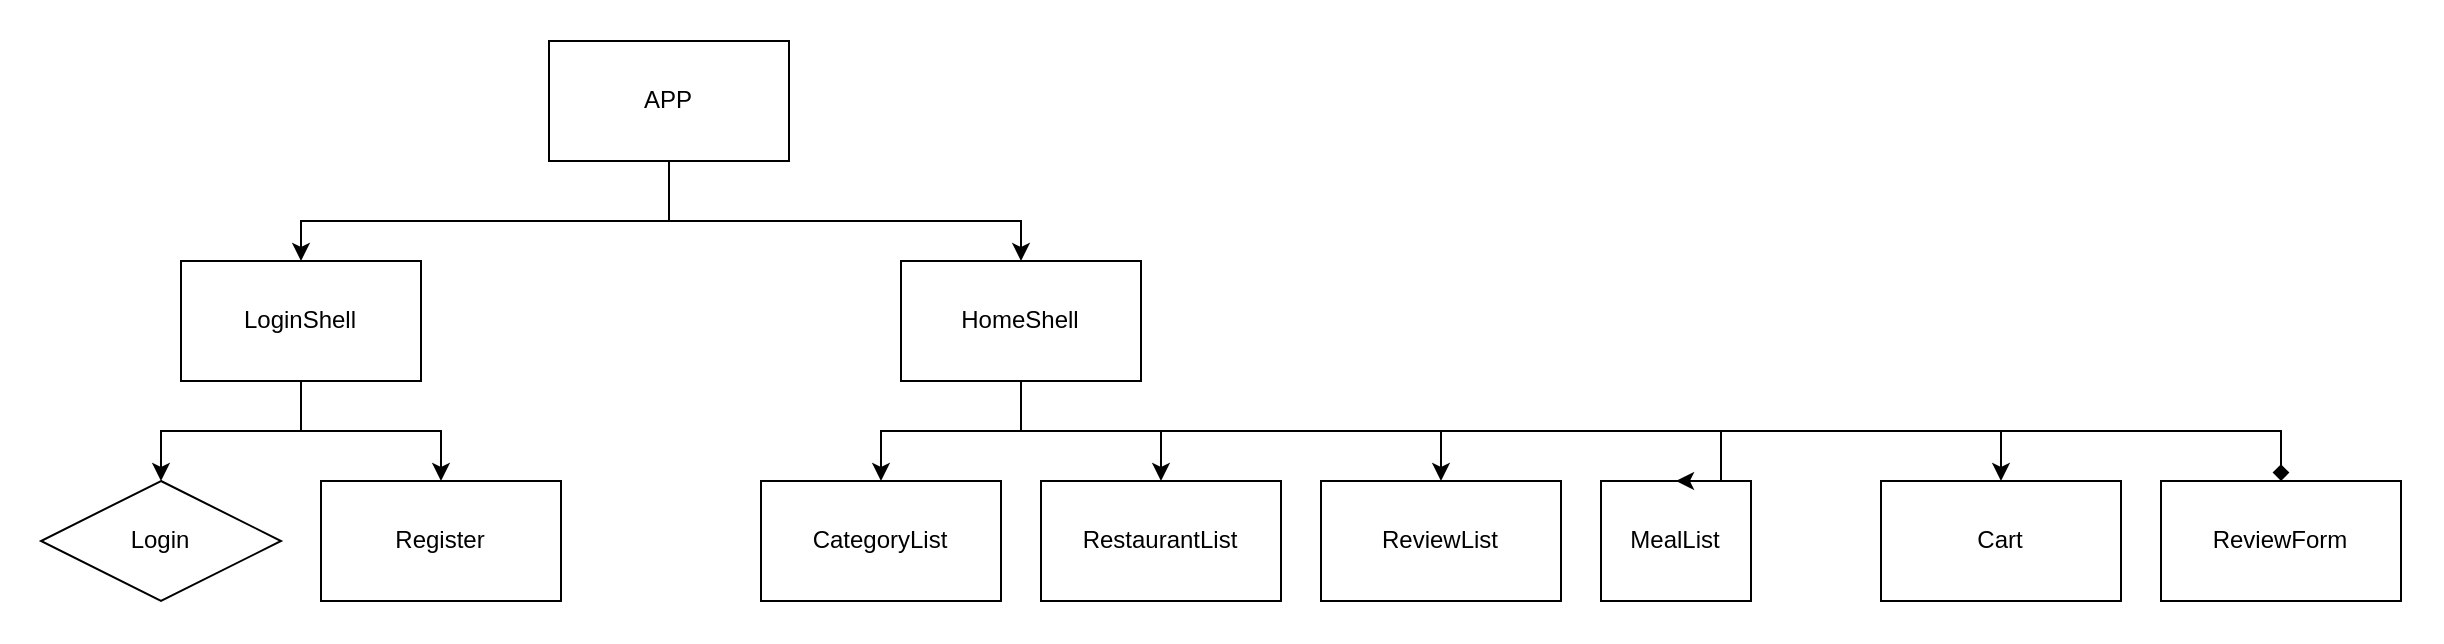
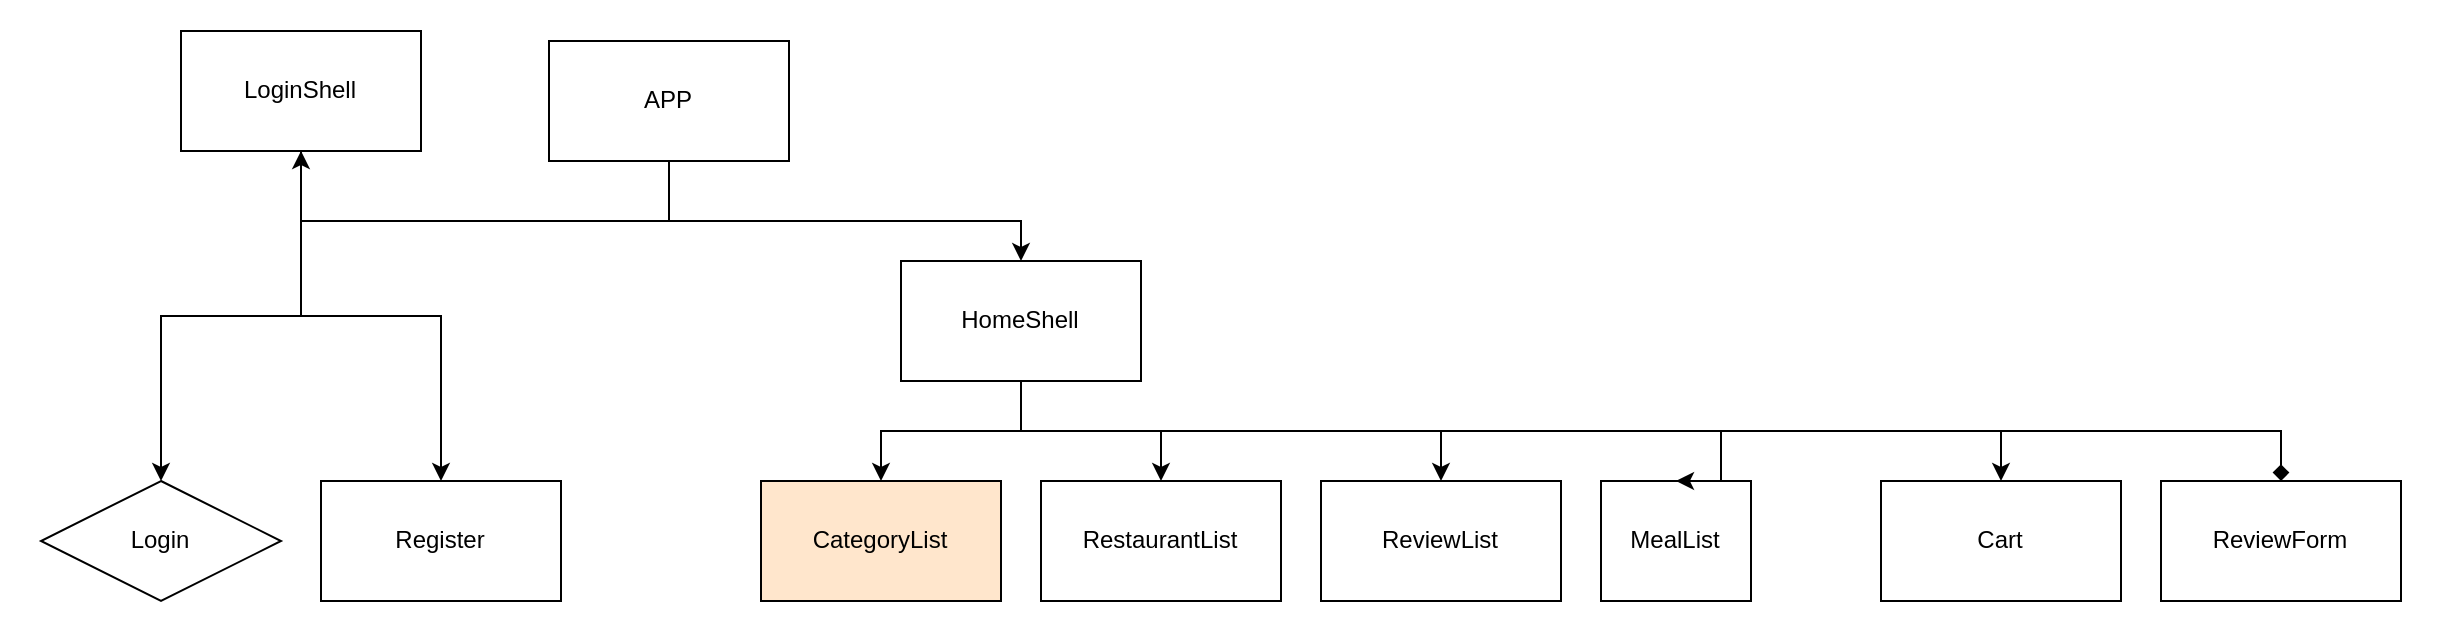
- <mxCell id="9" value="LoginShell" style="rounded=0;whiteSpace=wrap;html=1;" parent="1" vertex="1"><mxGeometry x="90" y="130" width="120" height="60" as="geometry" /></mxCell>
+ <mxCell id="9" value="LoginShell" style="rounded=0;whiteSpace=wrap;html=1;" parent="1" vertex="1"><mxGeometry x="90" y="15" width="120" height="60" as="geometry" /></mxCell>
- <mxCell id="12" value="CategoryList" style="rounded=0;whiteSpace=wrap;html=1;" parent="1" vertex="1"><mxGeometry x="380" y="240" width="120" height="60" as="geometry" /></mxCell>
+ <mxCell id="12" value="CategoryList" style="rounded=0;whiteSpace=wrap;html=1;fillColor=#ffe6cc;" parent="1" vertex="1"><mxGeometry x="380" y="240" width="120" height="60" as="geometry" /></mxCell>
